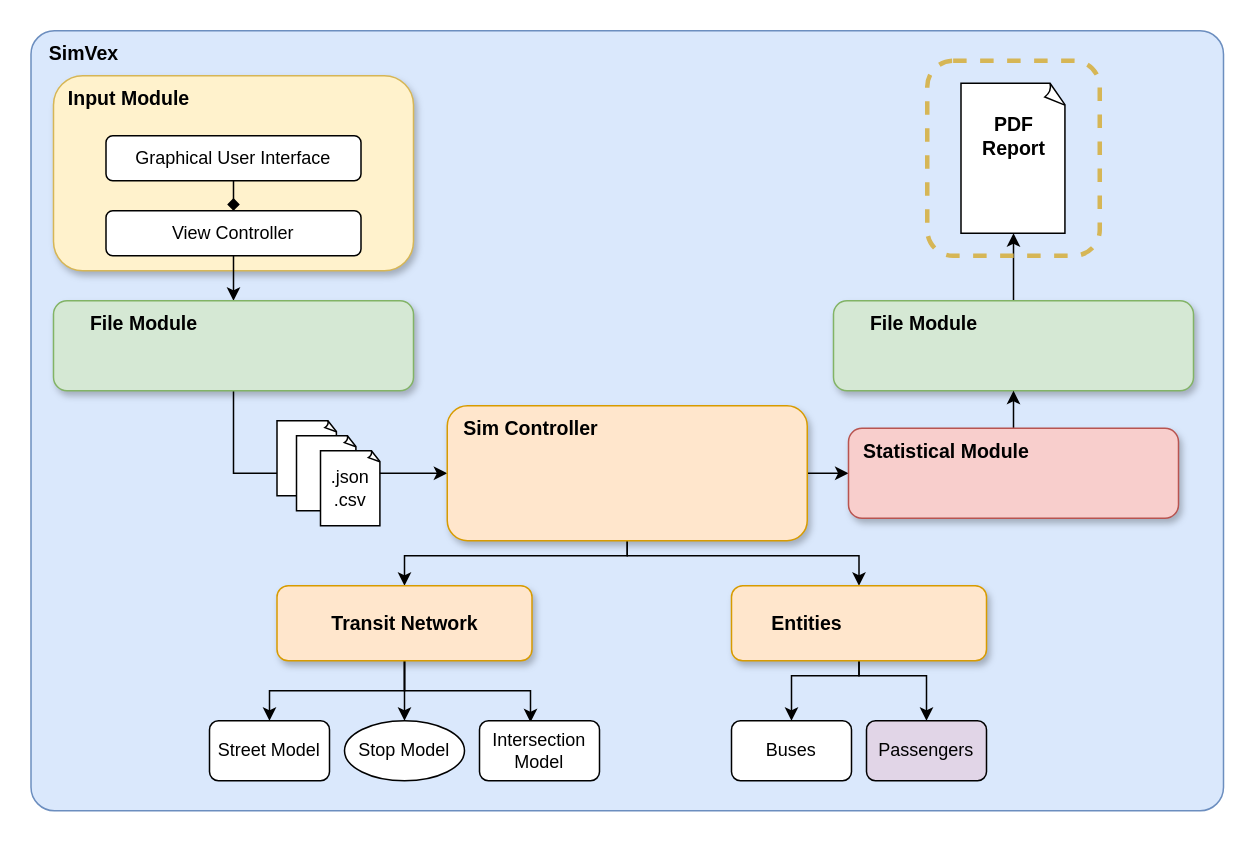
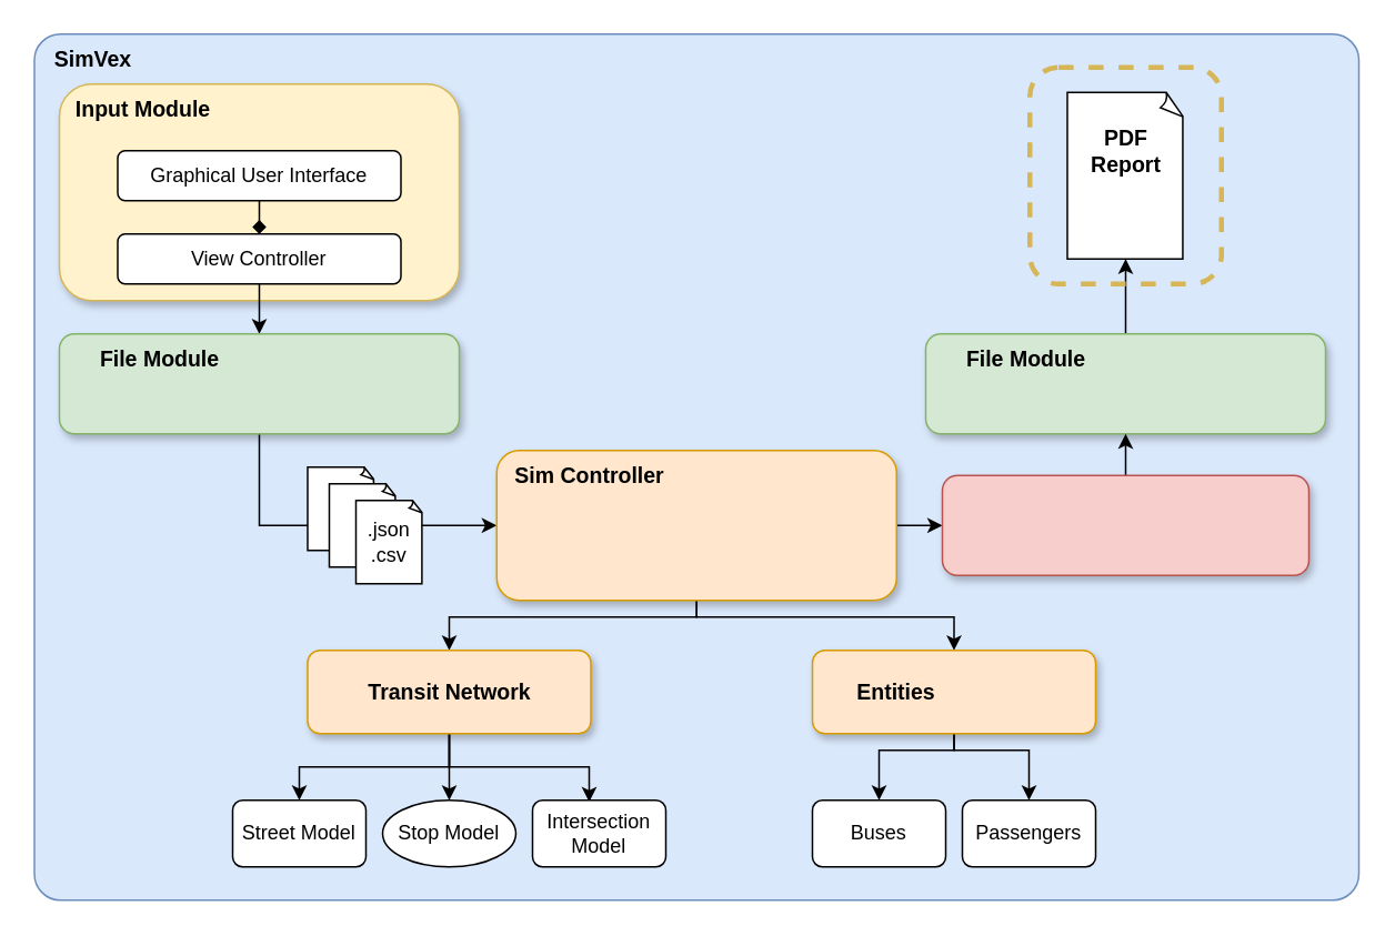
- <mxCell id="37" value="&lt;div style=&quot;text-align: justify;&quot;&gt;&lt;span style=&quot;background-color: initial;&quot;&gt;&lt;font style=&quot;font-size: 13px;&quot;&gt;&lt;b&gt;Statistical Module&lt;/b&gt;&lt;/font&gt;&lt;/span&gt;&lt;/div&gt;" style="text;html=1;align=center;verticalAlign=middle;resizable=0;points=[];autosize=1;strokeColor=none;fillColor=none;" parent="1" vertex="1"><mxGeometry x="565" y="285" width="130" height="30" as="geometry" /></mxCell>
- <mxCell id="31" value="Passengers" style="rounded=1;whiteSpace=wrap;html=1;fillColor=#e1d5e7;" parent="1" vertex="1"><mxGeometry x="577" y="480" width="80" height="40" as="geometry" /></mxCell>
+ <mxCell id="31" value="Passengers" style="rounded=1;whiteSpace=wrap;html=1;" parent="1" vertex="1"><mxGeometry x="577" y="480" width="80" height="40" as="geometry" /></mxCell>
